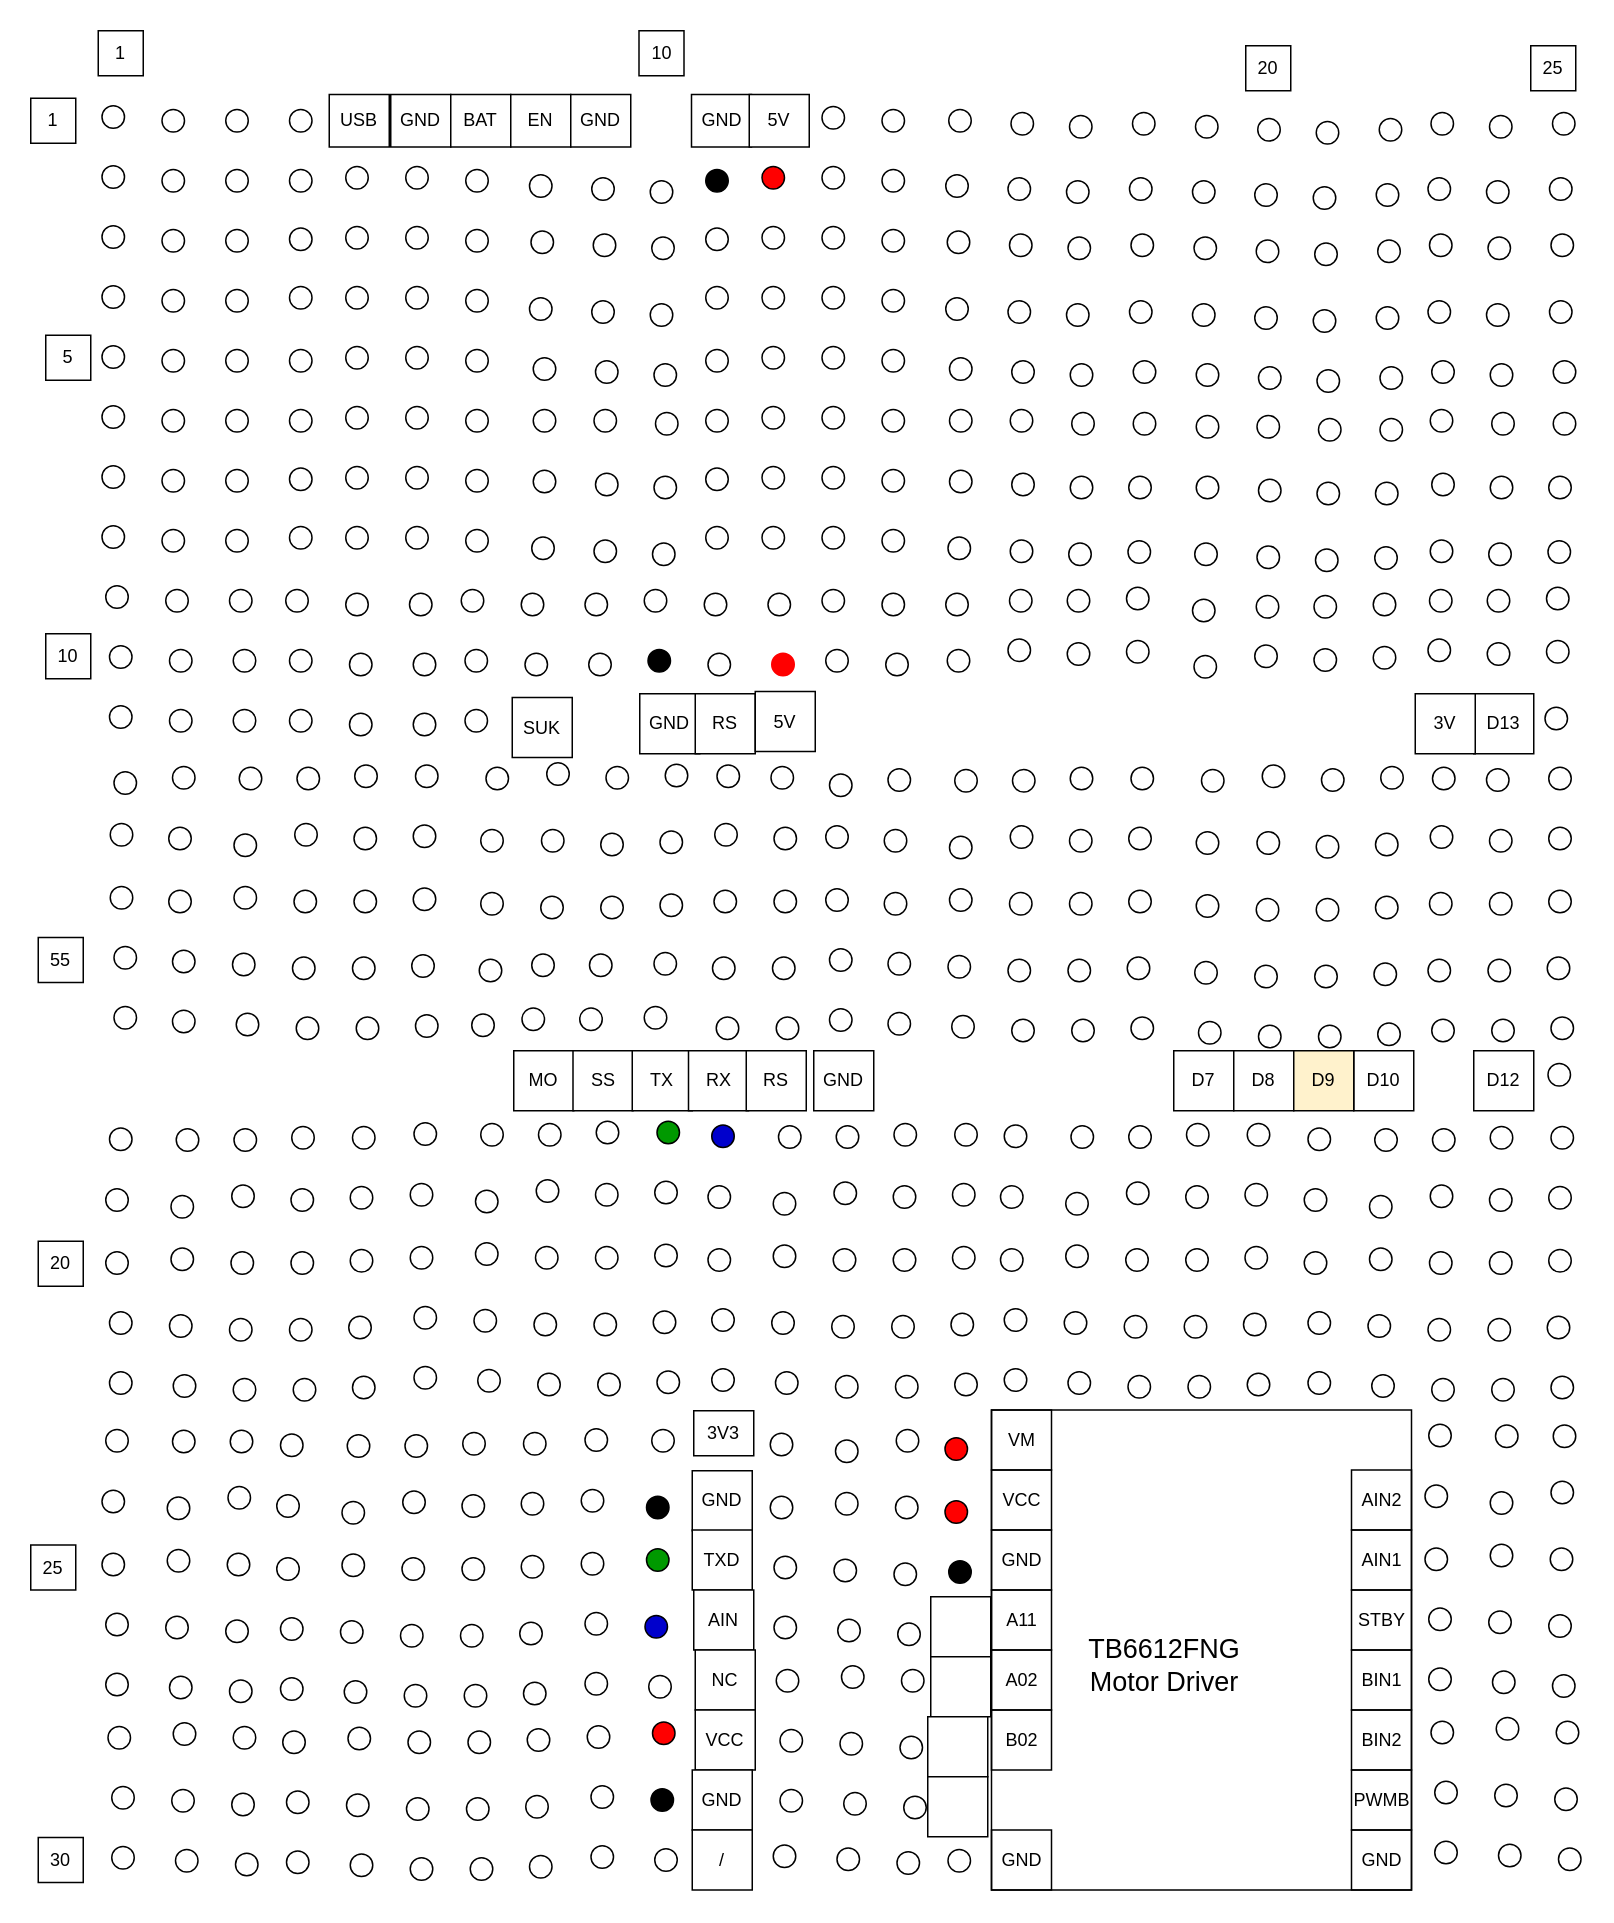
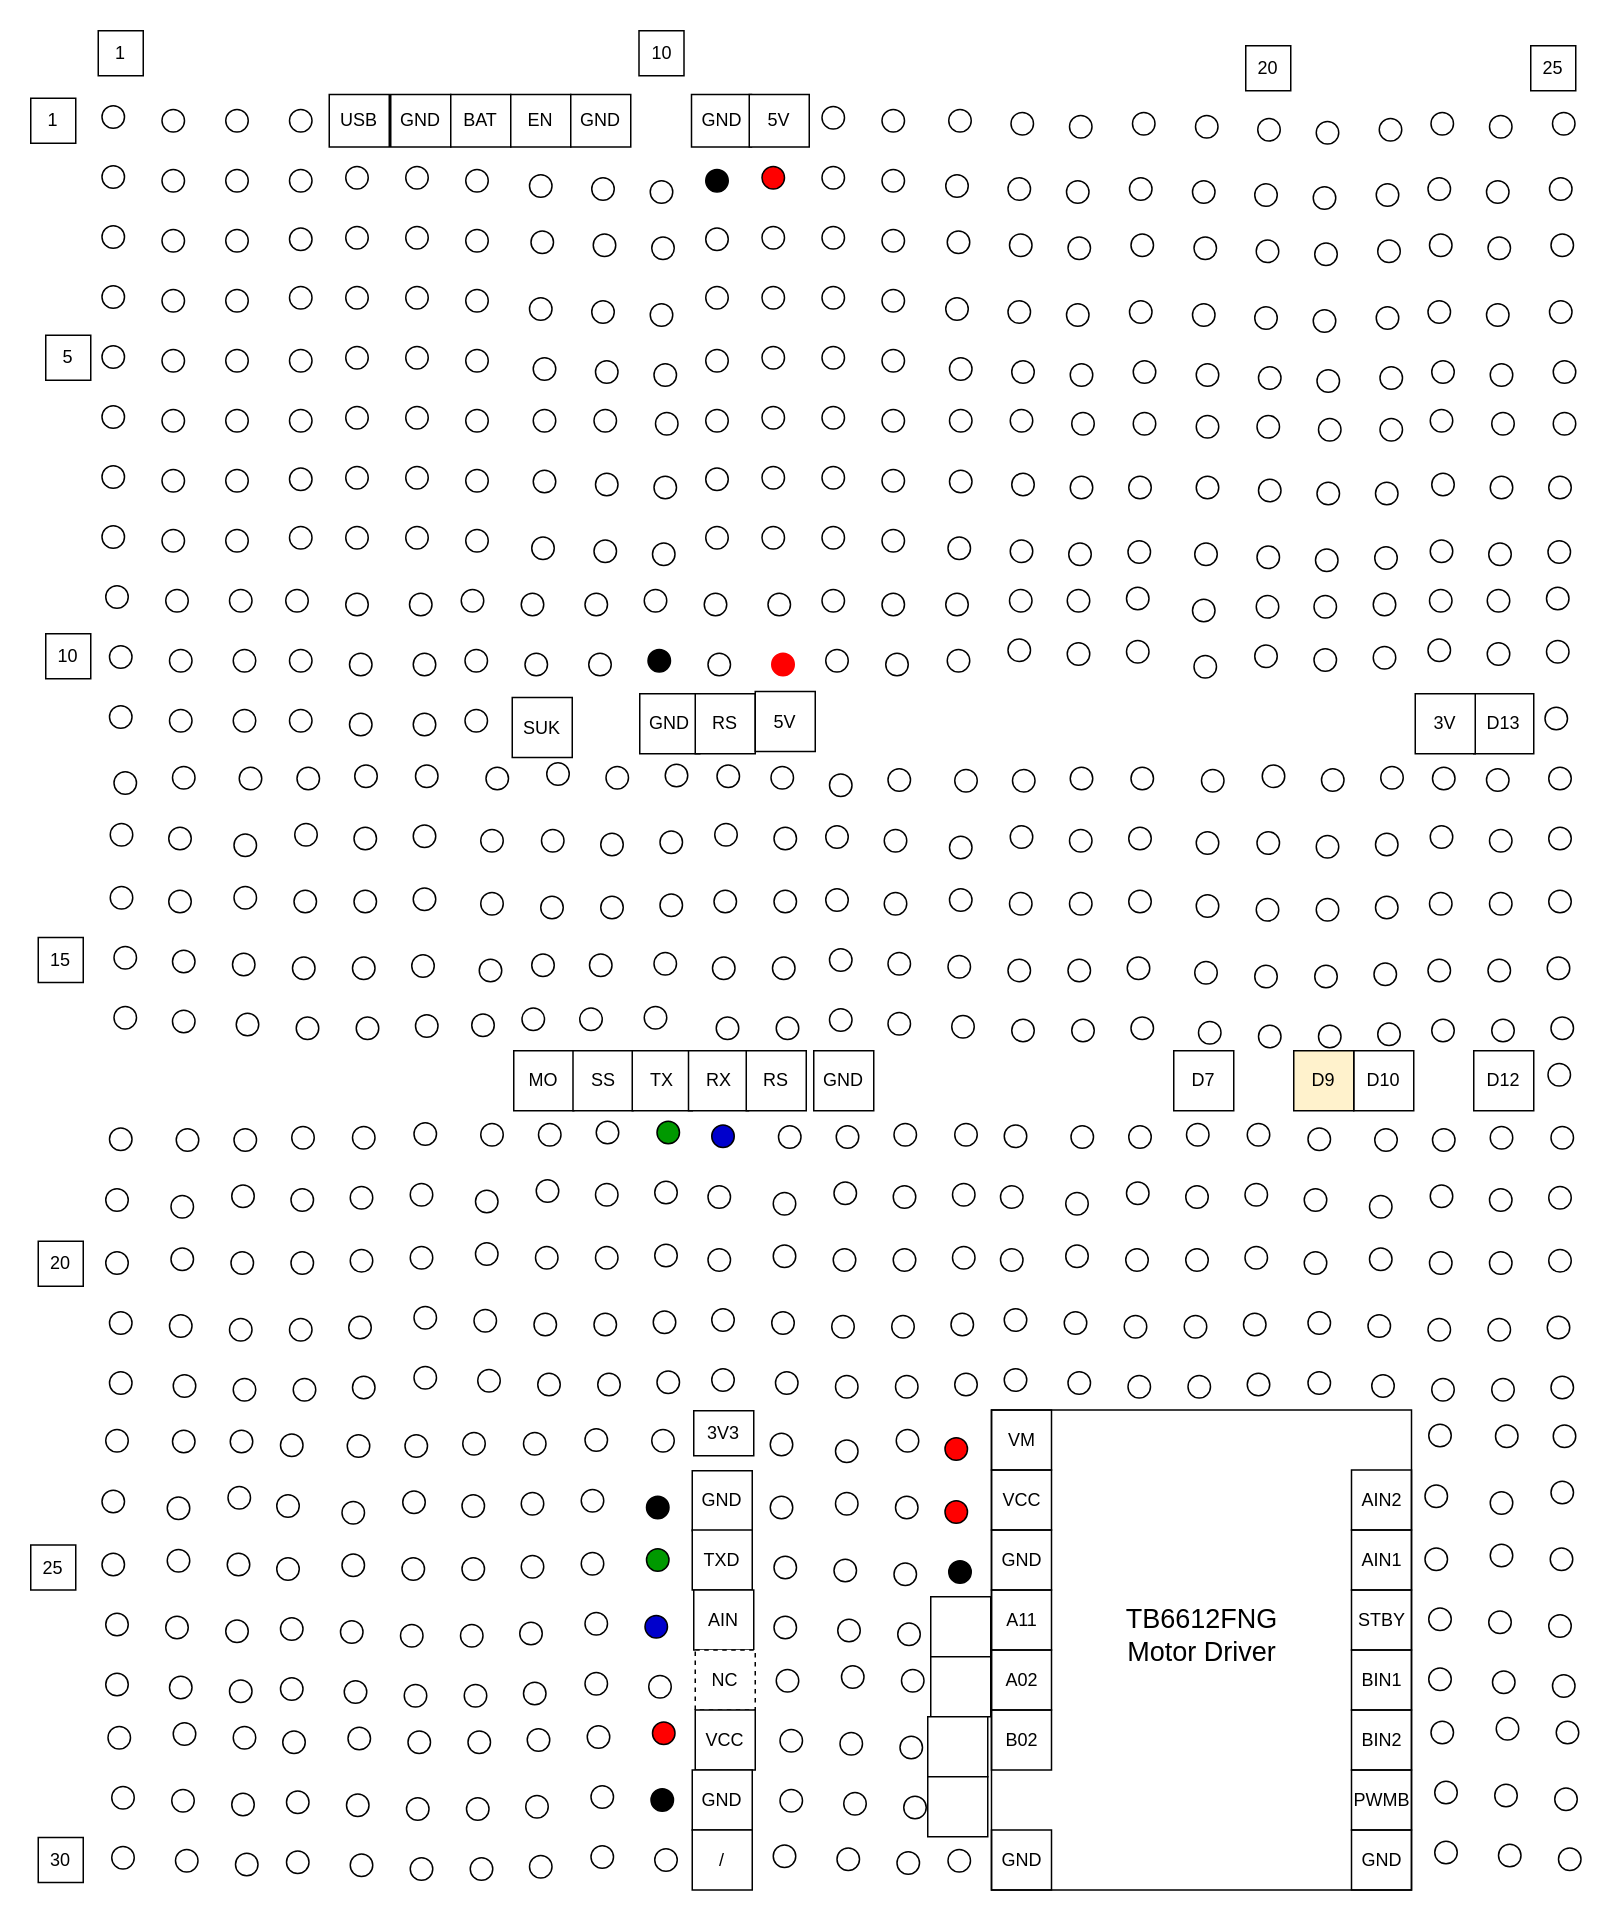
- <mxCell id="354" value="55" style="rounded=0;whiteSpace=wrap;html=1;" parent="1" vertex="1"><mxGeometry x="25" y="624.5" width="30" height="30" as="geometry" /></mxCell>
+ <mxCell id="354" value="15" style="rounded=0;whiteSpace=wrap;html=1;" parent="1" vertex="1"><mxGeometry x="25" y="624.5" width="30" height="30" as="geometry" /></mxCell>
- <mxCell id="114" value="D8" style="rounded=0;whiteSpace=wrap;html=1;" parent="1" vertex="1"><mxGeometry x="822" y="700" width="40" height="40" as="geometry" /></mxCell>
- <mxCell id="4" value="&lt;font style=&quot;font-size: 18px&quot;&gt;TB6612FNG&lt;br&gt;Motor Driver&lt;/font&gt;" style="text;html=1;strokeColor=none;fillColor=none;align=center;verticalAlign=middle;whiteSpace=wrap;rounded=0;" parent="2" vertex="1"><mxGeometry x="55" y="30" width="120" height="280" as="geometry" /></mxCell>
+ <mxCell id="4" value="&lt;font style=&quot;font-size: 18px&quot;&gt;TB6612FNG&lt;br&gt;Motor Driver&lt;/font&gt;" style="text;html=1;strokeColor=none;fillColor=none;align=center;verticalAlign=middle;whiteSpace=wrap;rounded=0;" parent="2" vertex="1"><mxGeometry x="80" y="10" width="120" height="280" as="geometry" /></mxCell>
- <mxCell id="432" value="NC" style="rounded=0;whiteSpace=wrap;html=1;" parent="1" vertex="1"><mxGeometry x="463" y="1099.5" width="40" height="40" as="geometry" /></mxCell>
+ <mxCell id="432" value="NC" style="rounded=0;whiteSpace=wrap;html=1;dashed=1;" parent="1" vertex="1"><mxGeometry x="463" y="1099.5" width="40" height="40" as="geometry" /></mxCell>
